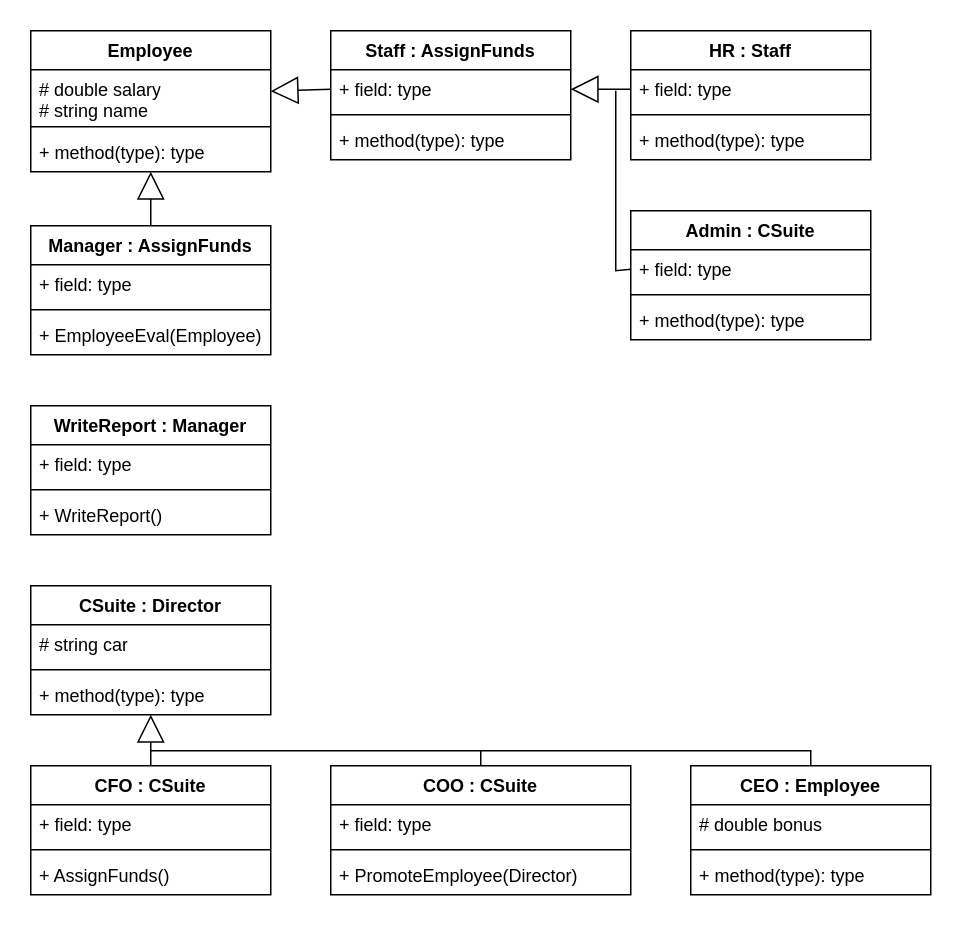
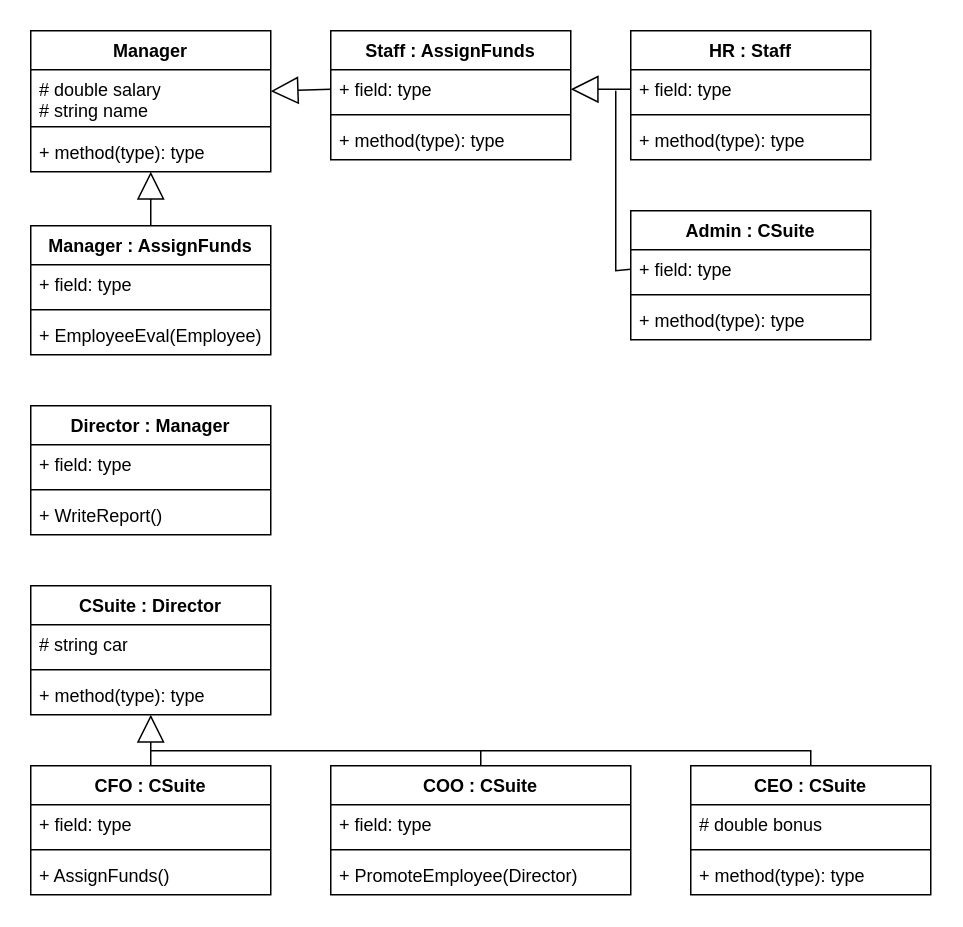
- <mxCell id="2" value="Employee" style="swimlane;fontStyle=1;align=center;verticalAlign=top;childLayout=stackLayout;horizontal=1;startSize=26;horizontalStack=0;resizeParent=1;resizeParentMax=0;resizeLast=0;collapsible=1;marginBottom=0;whiteSpace=wrap;html=1;" vertex="1" parent="1"><mxGeometry x="20" y="20" width="160" height="94" as="geometry" /></mxCell>
+ <mxCell id="2" value="Manager" style="swimlane;fontStyle=1;align=center;verticalAlign=top;childLayout=stackLayout;horizontal=1;startSize=26;horizontalStack=0;resizeParent=1;resizeParentMax=0;resizeLast=0;collapsible=1;marginBottom=0;whiteSpace=wrap;html=1;" vertex="1" parent="1"><mxGeometry x="20" y="20" width="160" height="94" as="geometry" /></mxCell>
- <mxCell id="10" value="WriteReport : Manager" style="swimlane;fontStyle=1;align=center;verticalAlign=top;childLayout=stackLayout;horizontal=1;startSize=26;horizontalStack=0;resizeParent=1;resizeParentMax=0;resizeLast=0;collapsible=1;marginBottom=0;whiteSpace=wrap;html=1;" vertex="1" parent="1"><mxGeometry x="20" y="270" width="160" height="86" as="geometry" /></mxCell>
+ <mxCell id="10" value="Director : Manager" style="swimlane;fontStyle=1;align=center;verticalAlign=top;childLayout=stackLayout;horizontal=1;startSize=26;horizontalStack=0;resizeParent=1;resizeParentMax=0;resizeLast=0;collapsible=1;marginBottom=0;whiteSpace=wrap;html=1;" vertex="1" parent="1"><mxGeometry x="20" y="270" width="160" height="86" as="geometry" /></mxCell>
- <mxCell id="26" value="CEO : Employee" style="swimlane;fontStyle=1;align=center;verticalAlign=top;childLayout=stackLayout;horizontal=1;startSize=26;horizontalStack=0;resizeParent=1;resizeParentMax=0;resizeLast=0;collapsible=1;marginBottom=0;whiteSpace=wrap;html=1;" vertex="1" parent="1"><mxGeometry x="460" y="510" width="160" height="86" as="geometry" /></mxCell>
+ <mxCell id="26" value="CEO : CSuite" style="swimlane;fontStyle=1;align=center;verticalAlign=top;childLayout=stackLayout;horizontal=1;startSize=26;horizontalStack=0;resizeParent=1;resizeParentMax=0;resizeLast=0;collapsible=1;marginBottom=0;whiteSpace=wrap;html=1;" vertex="1" parent="1"><mxGeometry x="460" y="510" width="160" height="86" as="geometry" /></mxCell>
